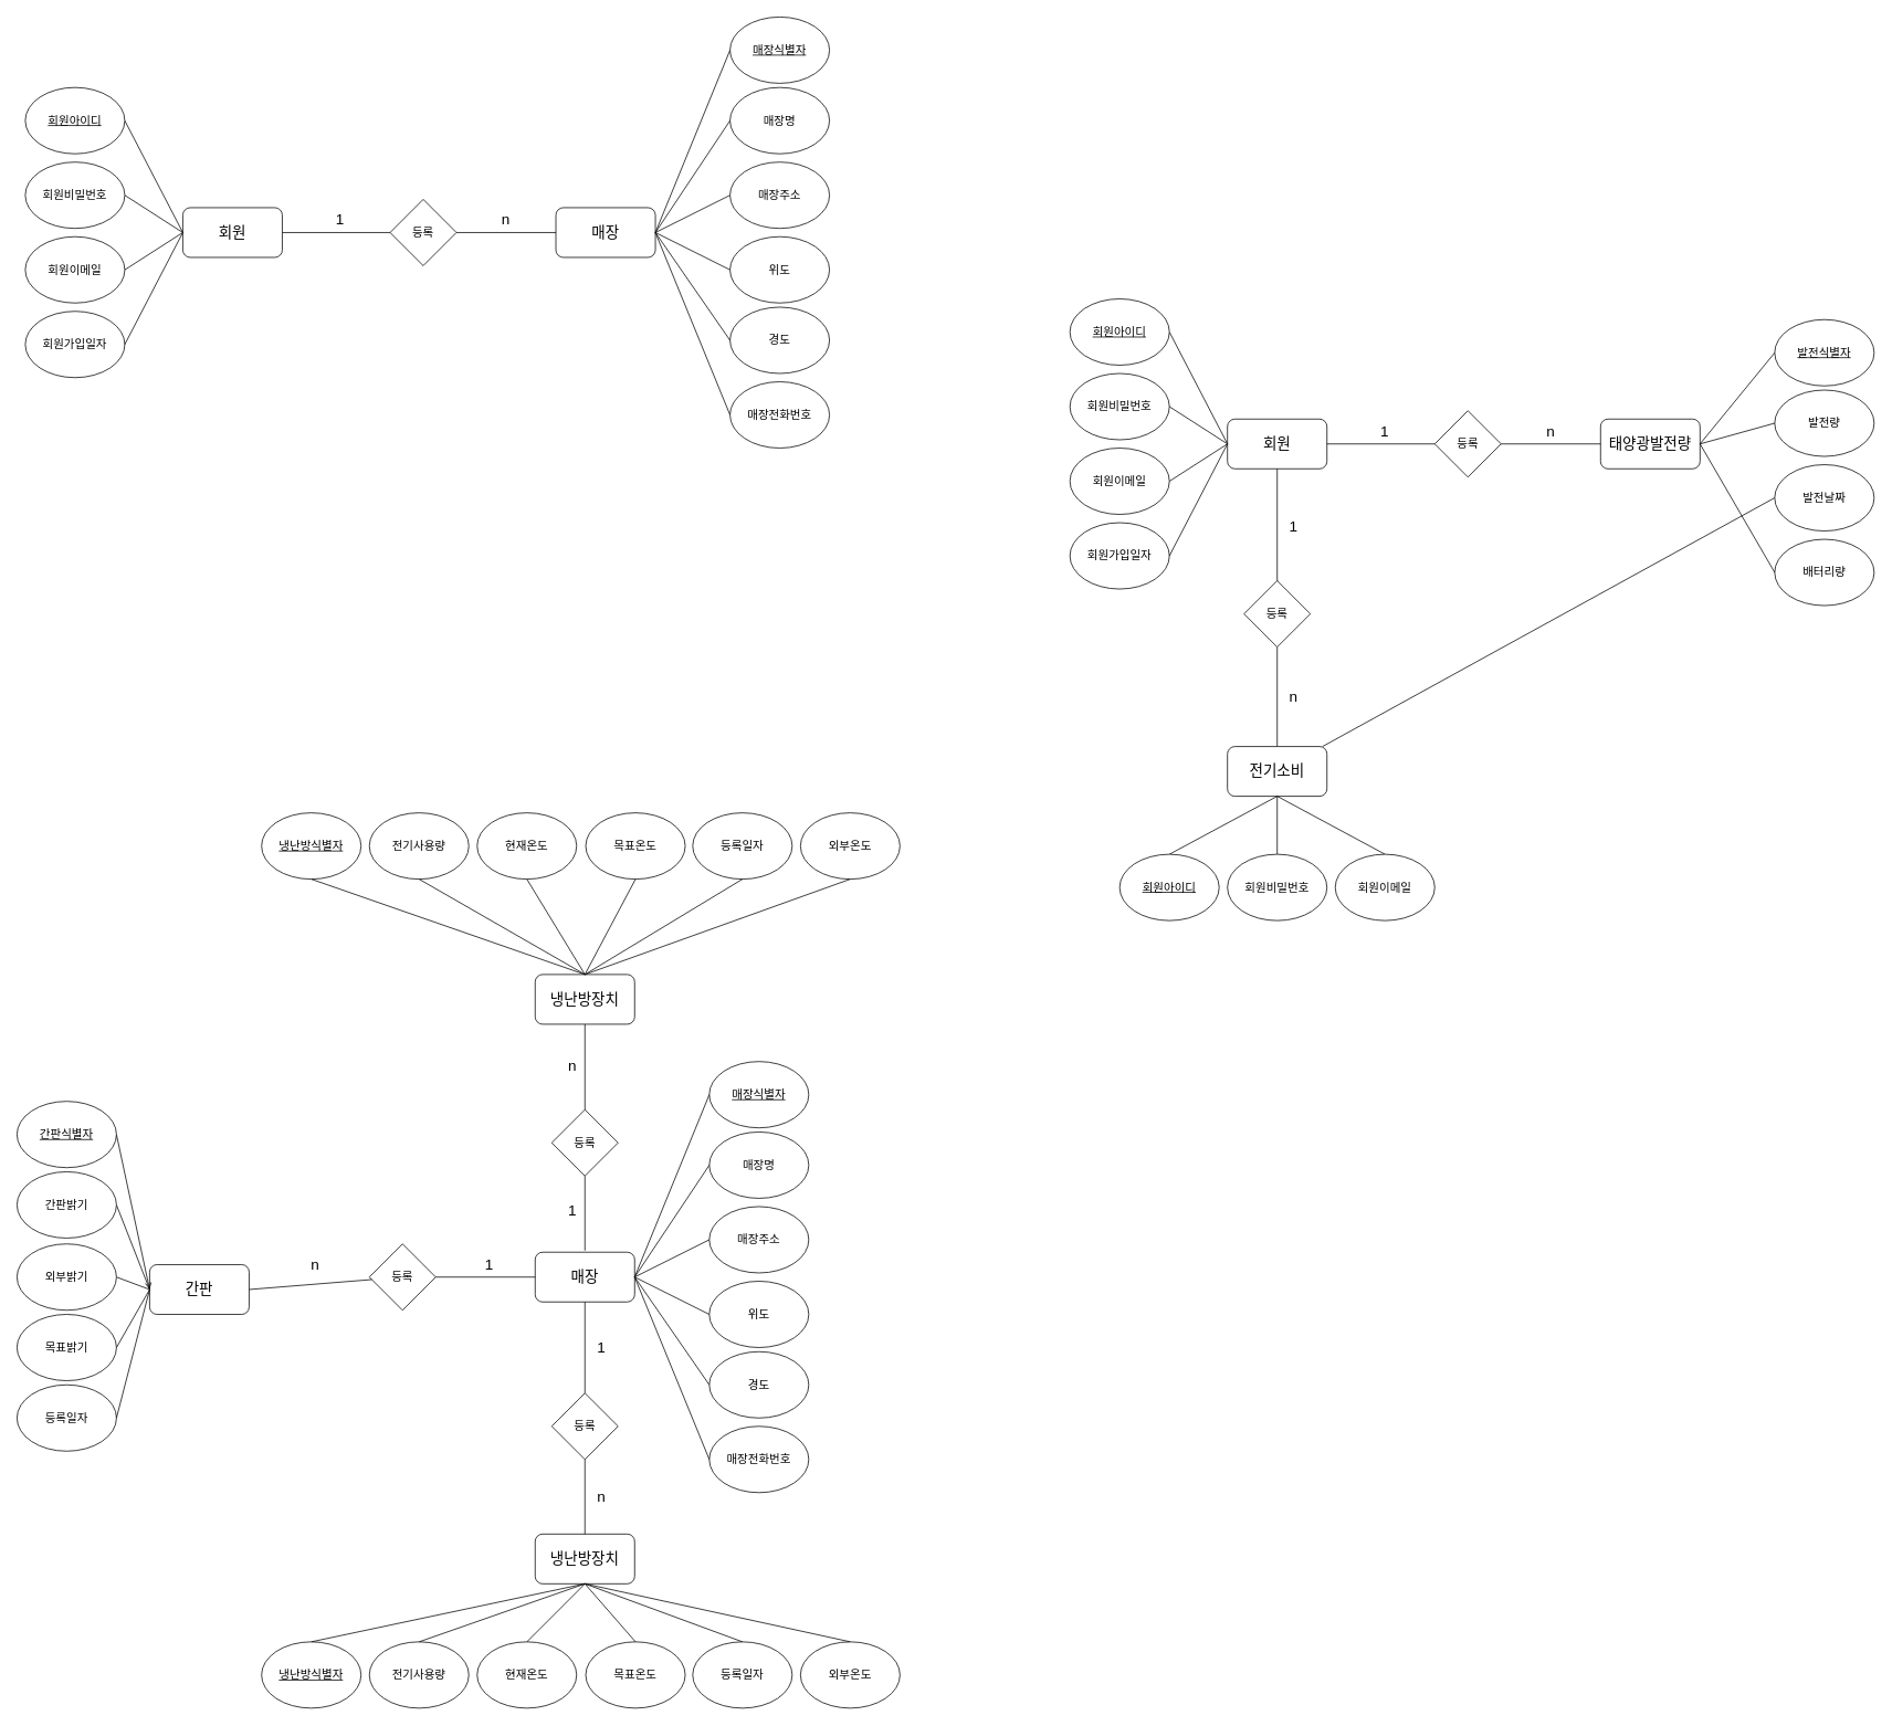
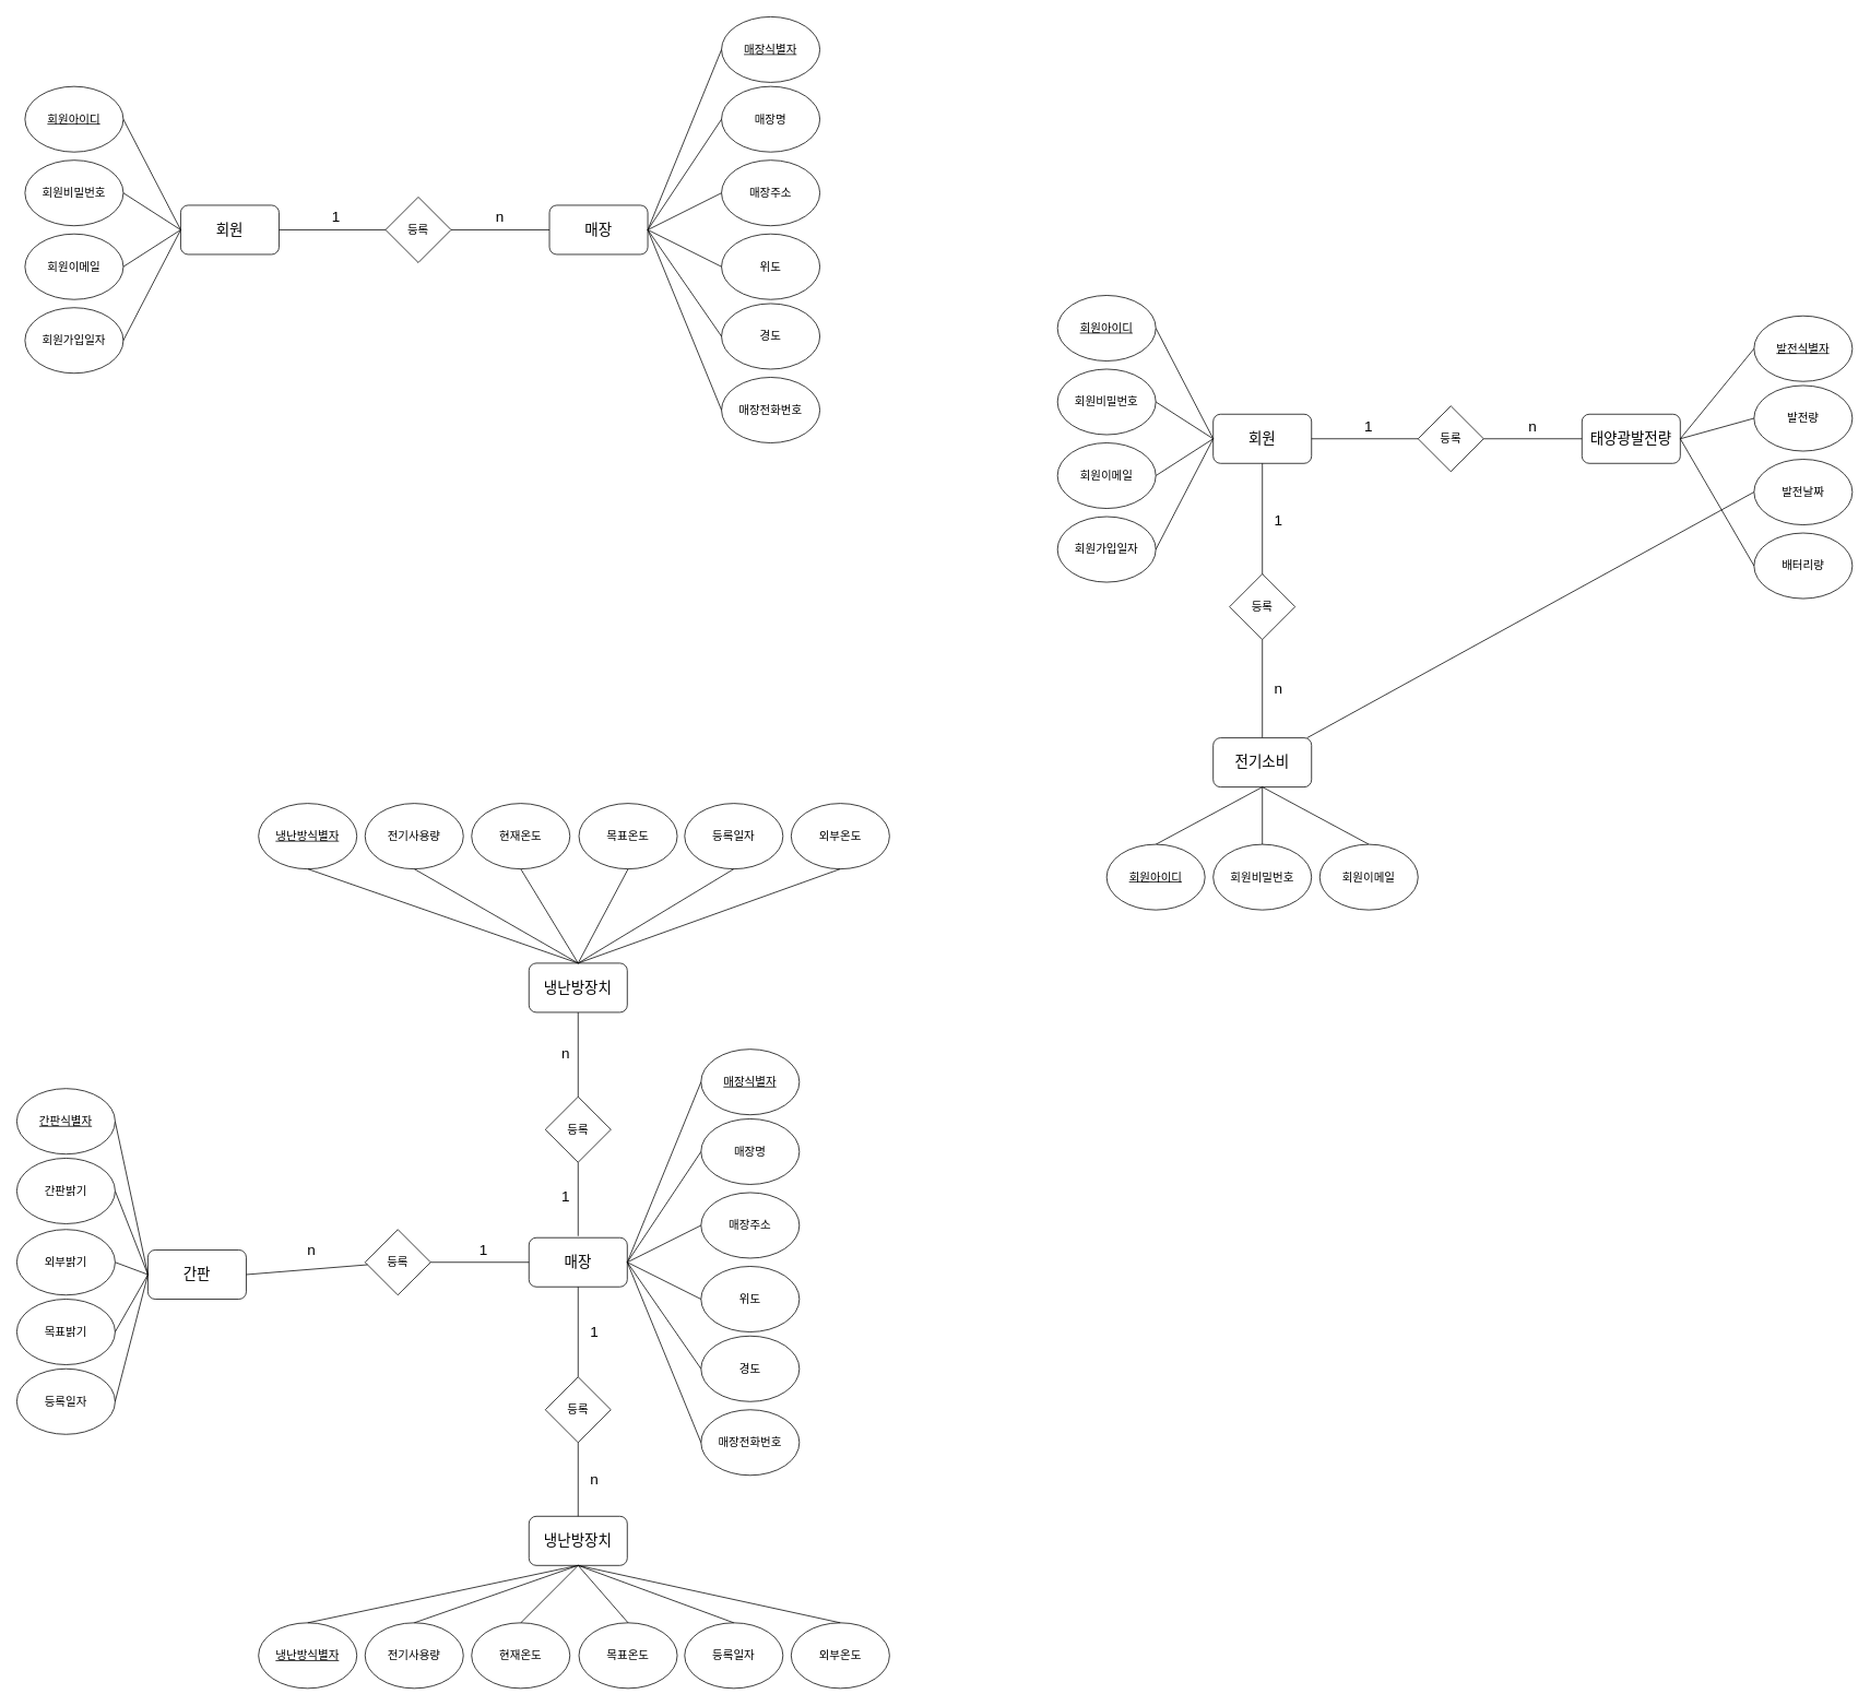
- <mxCell id="32" value="" style="endArrow=open;html=1;rounded=0;exitX=1;exitY=0.5;exitDx=0;exitDy=0;entryX=0;entryY=0.5;entryDx=0;entryDy=0;" edge="1" parent="1" source="51" target="29"><mxGeometry width="50" height="50" relative="1" as="geometry"><mxPoint x="145" y="1450" as="sourcePoint" /><mxPoint x="215" y="1575" as="targetPoint" /></mxGeometry></mxCell>
+ <mxCell id="32" value="" style="endArrow=none;html=1;rounded=0;exitX=1;exitY=0.5;exitDx=0;exitDy=0;entryX=0;entryY=0.5;entryDx=0;entryDy=0;" edge="1" parent="1" source="51" target="29"><mxGeometry width="50" height="50" relative="1" as="geometry"><mxPoint x="145" y="1450" as="sourcePoint" /><mxPoint x="215" y="1575" as="targetPoint" /></mxGeometry></mxCell>
